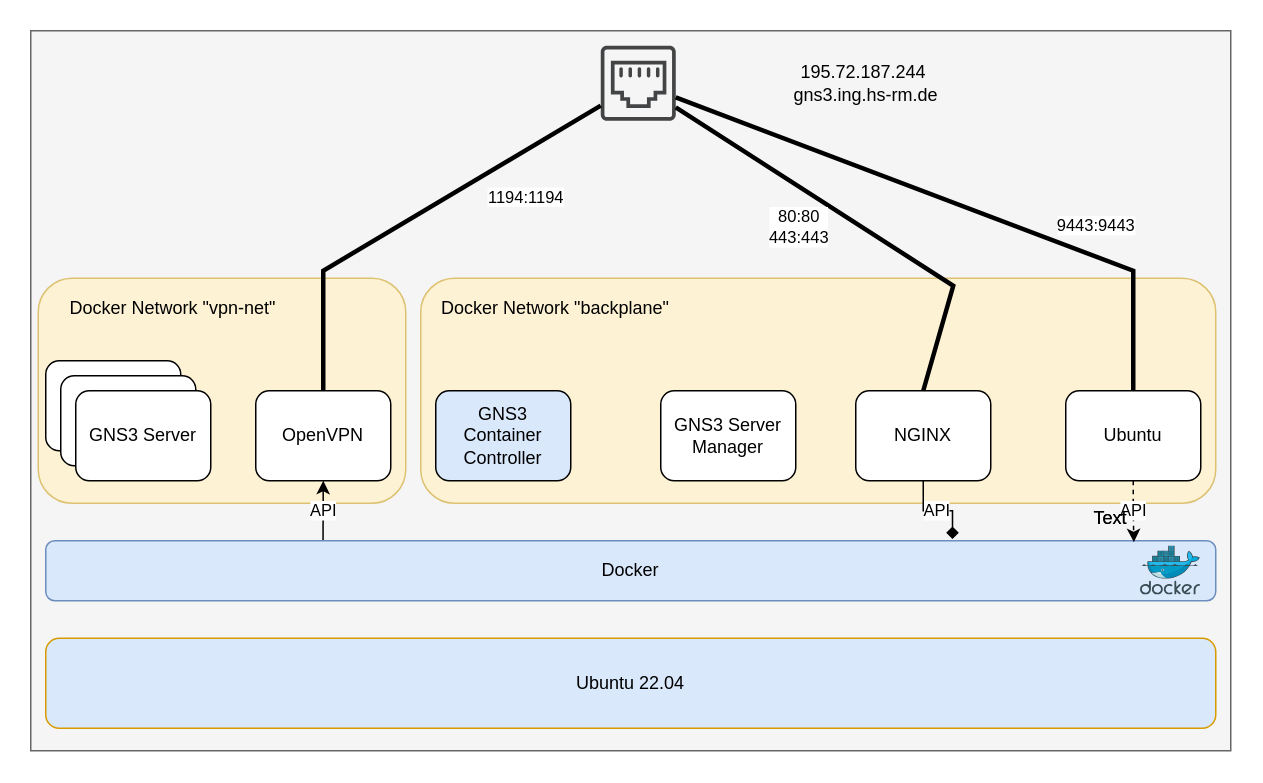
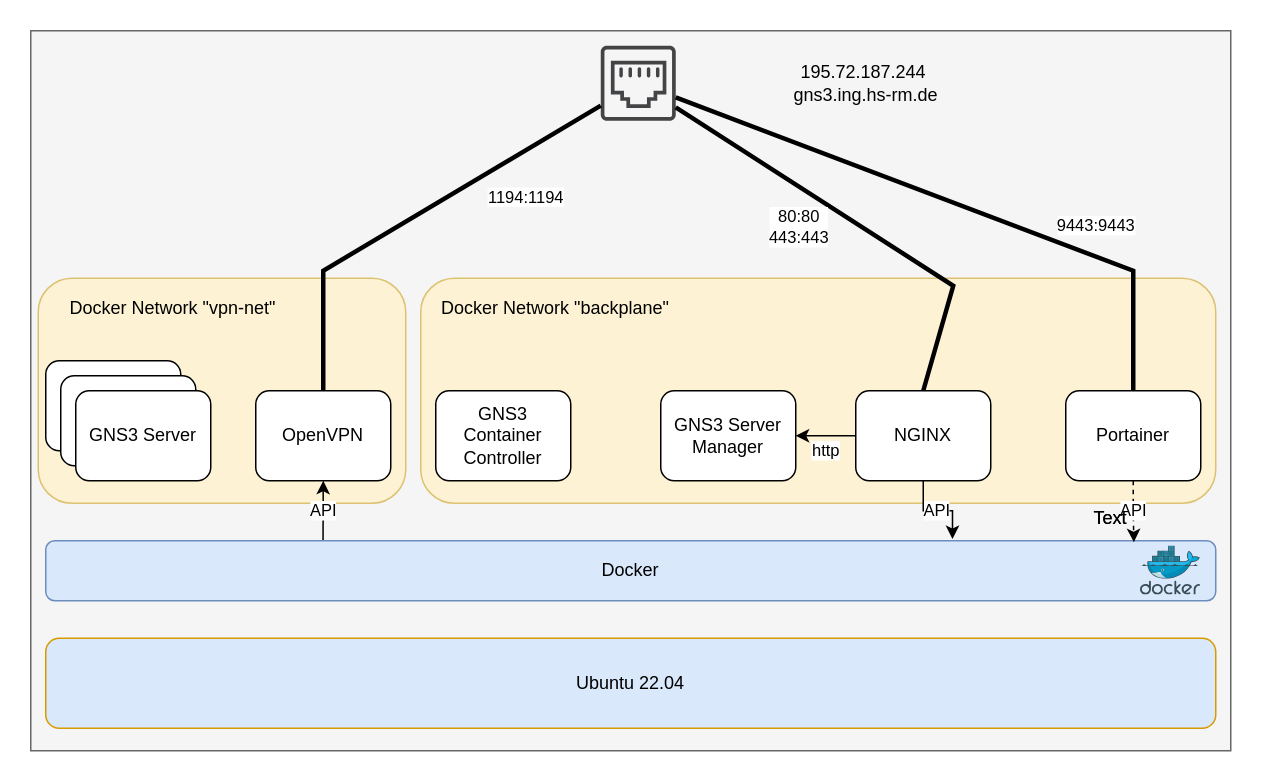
- <mxCell id="10" value="GNS3 Container Controller" style="rounded=1;whiteSpace=wrap;html=1;fillColor=#dae8fc;" parent="1" vertex="1"><mxGeometry x="290" y="260" width="90" height="60" as="geometry" /></mxCell>
+ <mxCell id="10" value="GNS3 Container Controller" style="rounded=1;whiteSpace=wrap;html=1;" parent="1" vertex="1"><mxGeometry x="290" y="260" width="90" height="60" as="geometry" /></mxCell>
+ <mxCell id="15" value="http" style="edgeStyle=orthogonalEdgeStyle;rounded=0;orthogonalLoop=1;jettySize=auto;html=1;" parent="1" source="17" target="8" edge="1"><mxGeometry y="10" relative="1" as="geometry"><mxPoint as="offset" /></mxGeometry></mxCell>
- <mxCell id="12" value="Ubuntu" style="rounded=1;whiteSpace=wrap;html=1;" parent="1" vertex="1"><mxGeometry x="710" y="260" width="90" height="60" as="geometry" /></mxCell>
+ <mxCell id="12" value="Portainer" style="rounded=1;whiteSpace=wrap;html=1;" parent="1" vertex="1"><mxGeometry x="710" y="260" width="90" height="60" as="geometry" /></mxCell>
- <mxCell id="16" value="API" style="edgeStyle=orthogonalEdgeStyle;rounded=0;orthogonalLoop=1;jettySize=auto;html=1;entryX=0.775;entryY=-0.029;entryDx=0;entryDy=0;entryPerimeter=0;endArrow=diamond;" parent="1" source="17" target="7" edge="1"><mxGeometry relative="1" as="geometry" /></mxCell>
+ <mxCell id="16" value="API" style="edgeStyle=orthogonalEdgeStyle;rounded=0;orthogonalLoop=1;jettySize=auto;html=1;entryX=0.775;entryY=-0.029;entryDx=0;entryDy=0;entryPerimeter=0;" parent="1" source="17" target="7" edge="1"><mxGeometry relative="1" as="geometry" /></mxCell>
